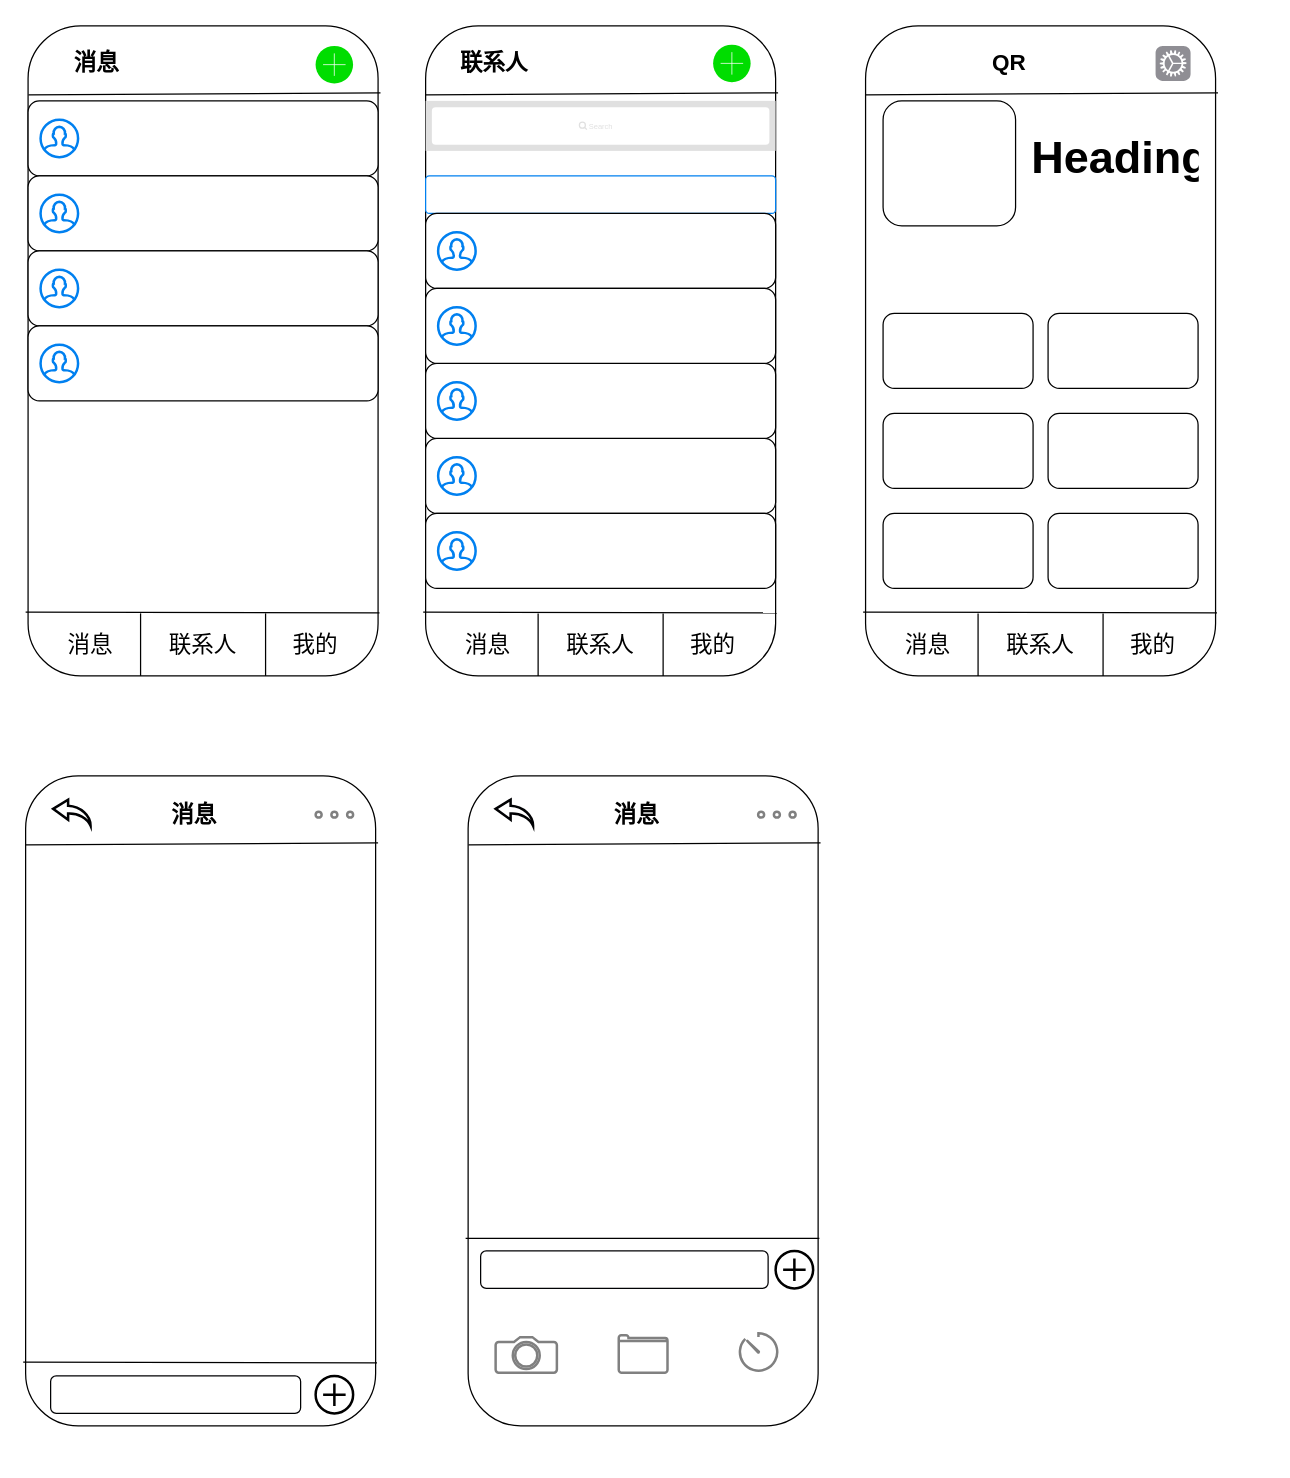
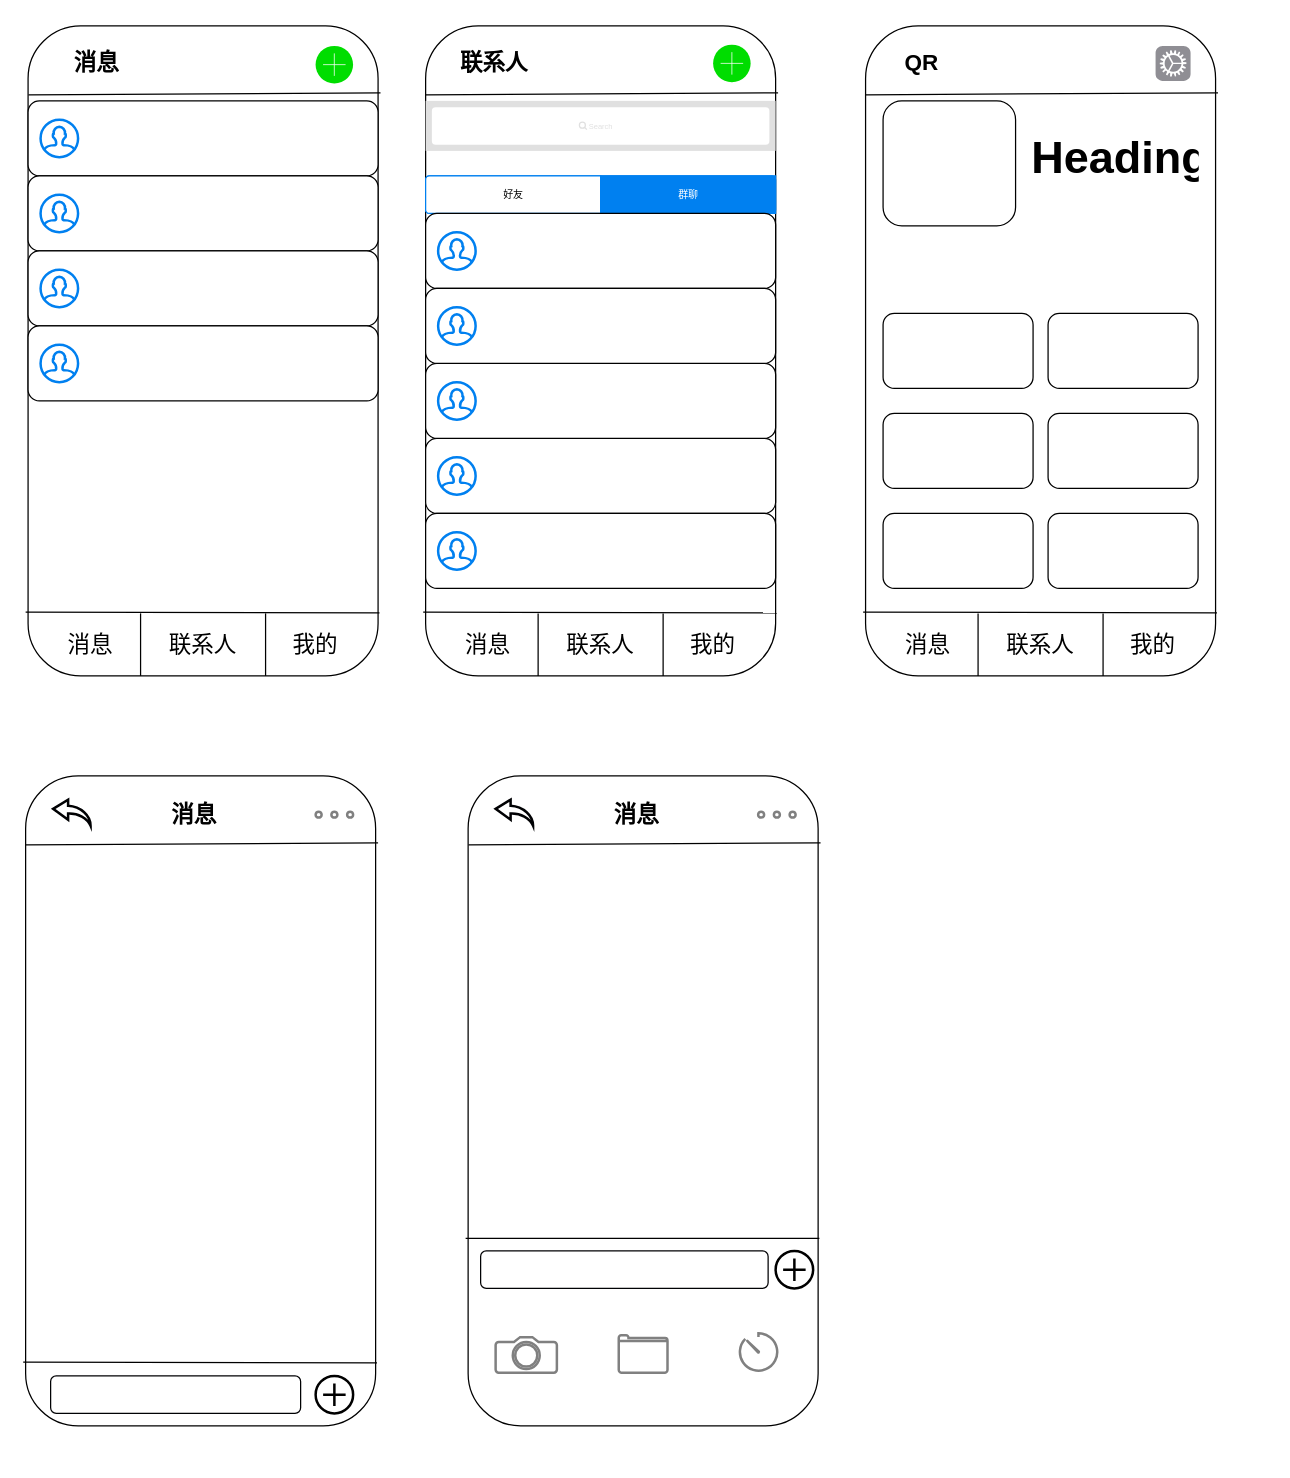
- <mxCell id="8" value="QR" style="text;html=1;strokeColor=none;fillColor=none;align=center;verticalAlign=middle;whiteSpace=wrap;rounded=0;fontSize=18;fontStyle=1;fontFamily=Helvetica;" parent="2" vertex="1"><mxGeometry x="90" y="10" width="50" height="40" as="geometry" /></mxCell>
+ <mxCell id="8" value="QR" style="text;html=1;strokeColor=none;fillColor=none;align=center;verticalAlign=middle;whiteSpace=wrap;rounded=0;fontSize=18;fontStyle=1;fontFamily=Helvetica;" parent="2" vertex="1"><mxGeometry x="20" y="10" width="50" height="40" as="geometry" /></mxCell>
+ <mxCell id="33" value="好友" style="strokeColor=inherit;fillColor=inherit;gradientColor=inherit;html=1;strokeWidth=1;shadow=0;dashed=0;shape=mxgraph.ios7ui.leftButton;rSize=3;fontSize=8;labelBackgroundColor=none;labelBorderColor=none;fontFamily=Helvetica;" parent="32" vertex="1"><mxGeometry width="140" height="30" as="geometry" /></mxCell>
+ <mxCell id="34" value="群聊" style="html=1;strokeWidth=1;shadow=0;dashed=0;shape=mxgraph.ios7ui.rrect;rSize=0;strokeColor=#0080F0;fillColor=#0080F0;fontColor=#ffffff;fontSize=8;labelBackgroundColor=none;labelBorderColor=none;fontFamily=Helvetica;" parent="32" vertex="1"><mxGeometry x="140" width="140" height="30" as="geometry" /></mxCell>
